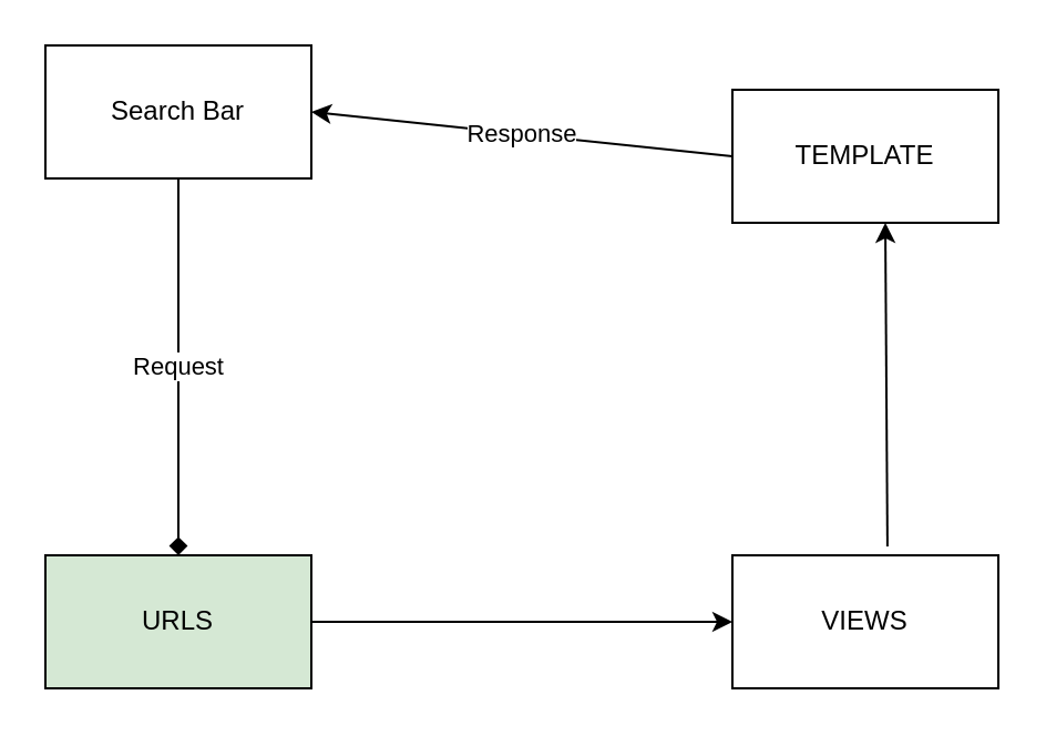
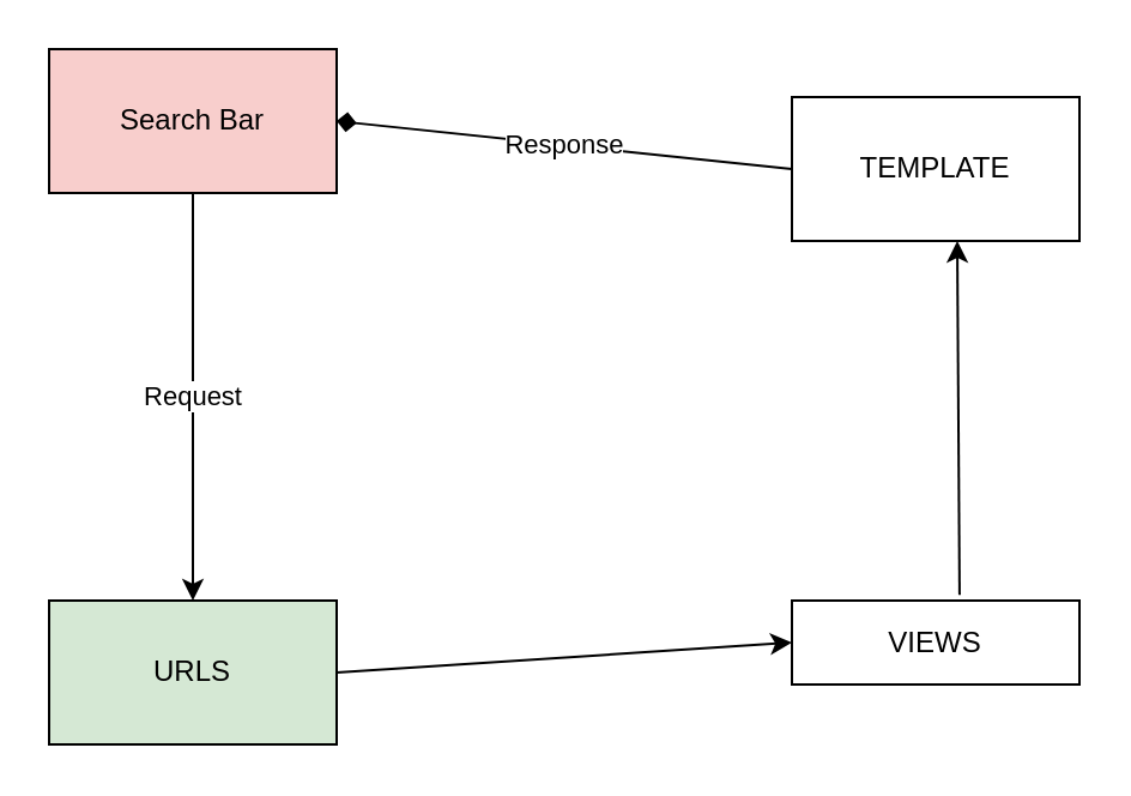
- <mxCell id="2" value="Search Bar" style="rounded=0;whiteSpace=wrap;html=1;" vertex="1" parent="1"><mxGeometry x="20" y="20" width="120" height="60" as="geometry" /></mxCell>
+ <mxCell id="2" value="Search Bar" style="rounded=0;whiteSpace=wrap;html=1;fillColor=#f8cecc;" vertex="1" parent="1"><mxGeometry x="20" y="20" width="120" height="60" as="geometry" /></mxCell>
- <mxCell id="9" value="Response" style="endArrow=classic;html=1;rounded=0;exitX=0;exitY=0.5;exitDx=0;exitDy=0;entryX=1;entryY=0.5;entryDx=0;entryDy=0;" edge="1" parent="1" source="5" target="2"><mxGeometry width="50" height="50" relative="1" as="geometry"><mxPoint x="230" y="70" as="sourcePoint" /><mxPoint x="280" y="20" as="targetPoint" /><Array as="points" /></mxGeometry></mxCell>
+ <mxCell id="9" value="Response" style="endArrow=diamond;html=1;rounded=0;exitX=0;exitY=0.5;exitDx=0;exitDy=0;entryX=1;entryY=0.5;entryDx=0;entryDy=0;" edge="1" parent="1" source="5" target="2"><mxGeometry width="50" height="50" relative="1" as="geometry"><mxPoint x="230" y="70" as="sourcePoint" /><mxPoint x="280" y="20" as="targetPoint" /><Array as="points" /></mxGeometry></mxCell>
- <mxCell id="6" value="Request" style="endArrow=diamond;html=1;rounded=0;exitX=0.5;exitY=1;exitDx=0;exitDy=0;entryX=0.5;entryY=0;entryDx=0;entryDy=0;" edge="1" parent="1" source="2" target="3"><mxGeometry width="50" height="50" relative="1" as="geometry"><mxPoint x="280" y="270" as="sourcePoint" /><mxPoint x="330" y="220" as="targetPoint" /></mxGeometry></mxCell>
+ <mxCell id="6" value="Request" style="endArrow=classic;html=1;rounded=0;exitX=0.5;exitY=1;exitDx=0;exitDy=0;entryX=0.5;entryY=0;entryDx=0;entryDy=0;" edge="1" parent="1" source="2" target="3"><mxGeometry width="50" height="50" relative="1" as="geometry"><mxPoint x="280" y="270" as="sourcePoint" /><mxPoint x="330" y="220" as="targetPoint" /></mxGeometry></mxCell>
- <mxCell id="4" value="VIEWS" style="rounded=0;whiteSpace=wrap;html=1;" vertex="1" parent="1"><mxGeometry x="330" y="250" width="120" height="60" as="geometry" /></mxCell>
+ <mxCell id="4" value="VIEWS" style="rounded=0;whiteSpace=wrap;html=1;" vertex="1" parent="1"><mxGeometry x="330" y="250" width="120" height="35" as="geometry" /></mxCell>
